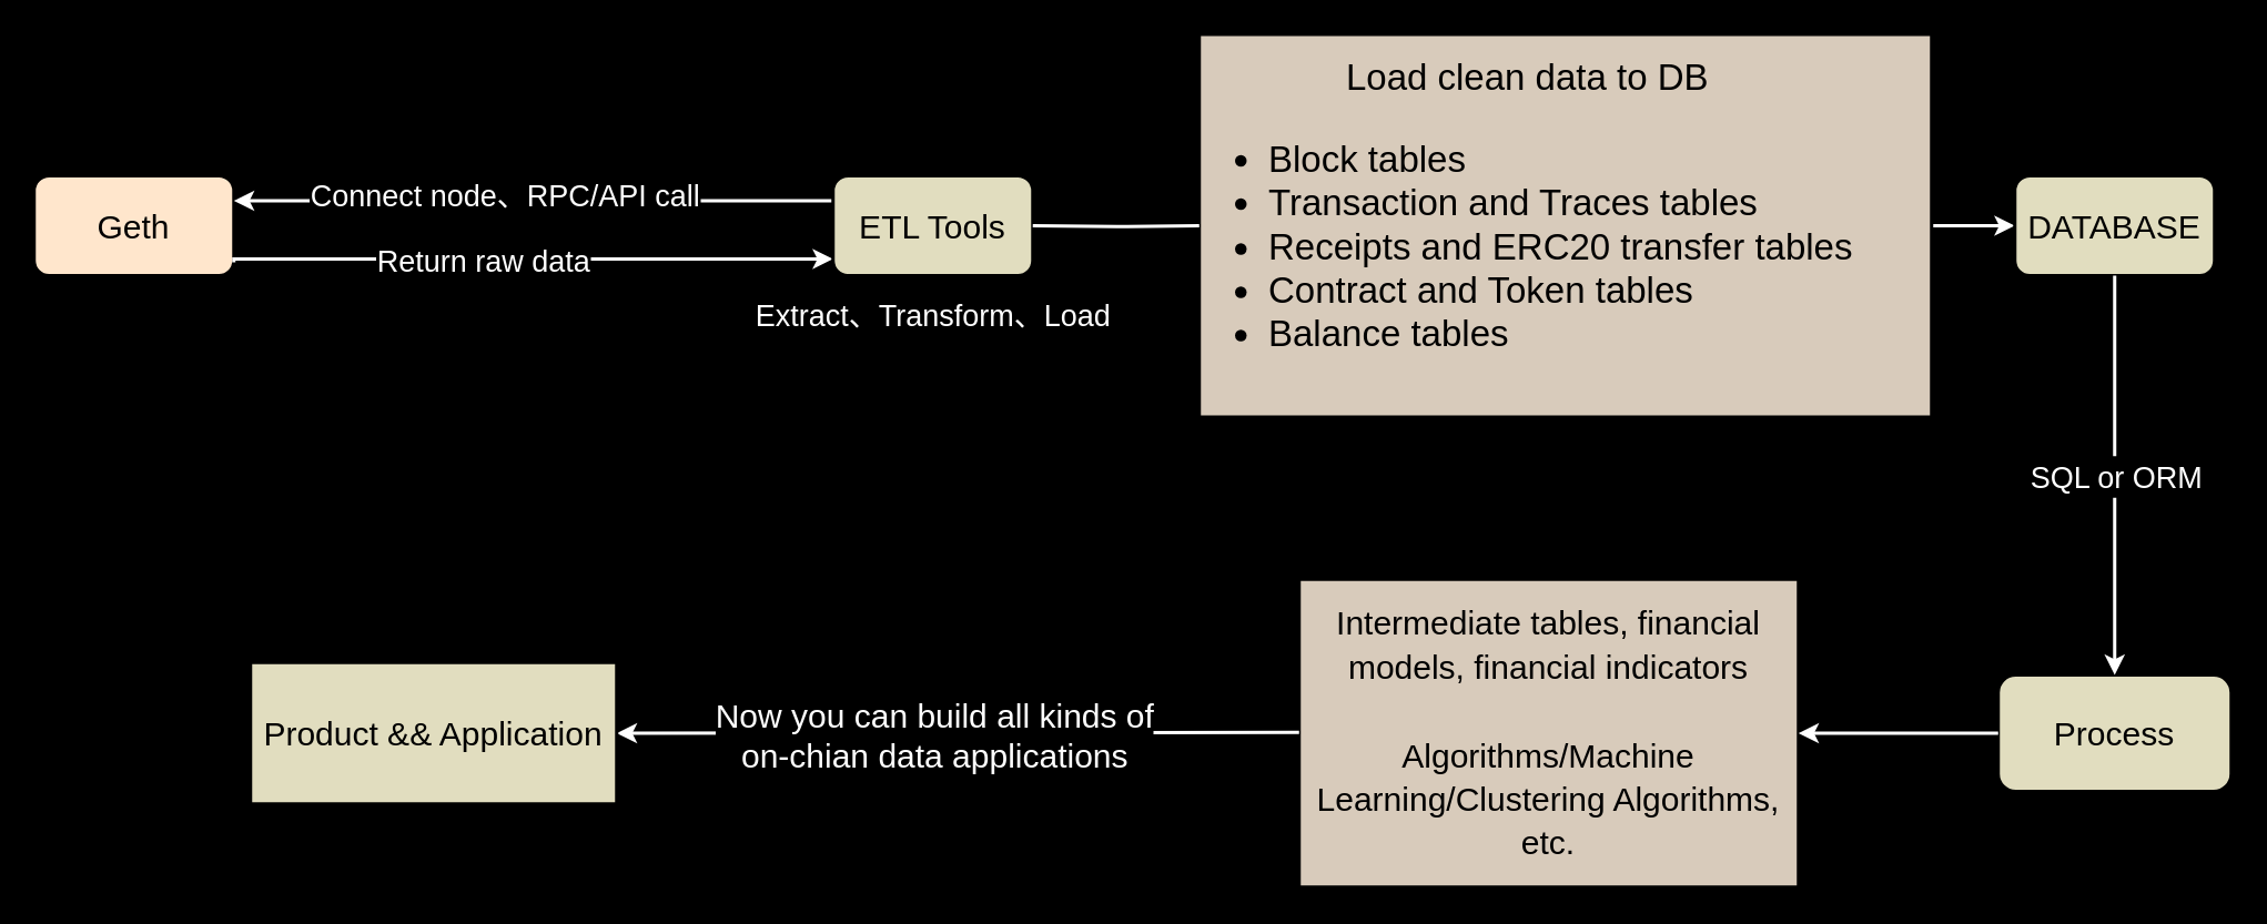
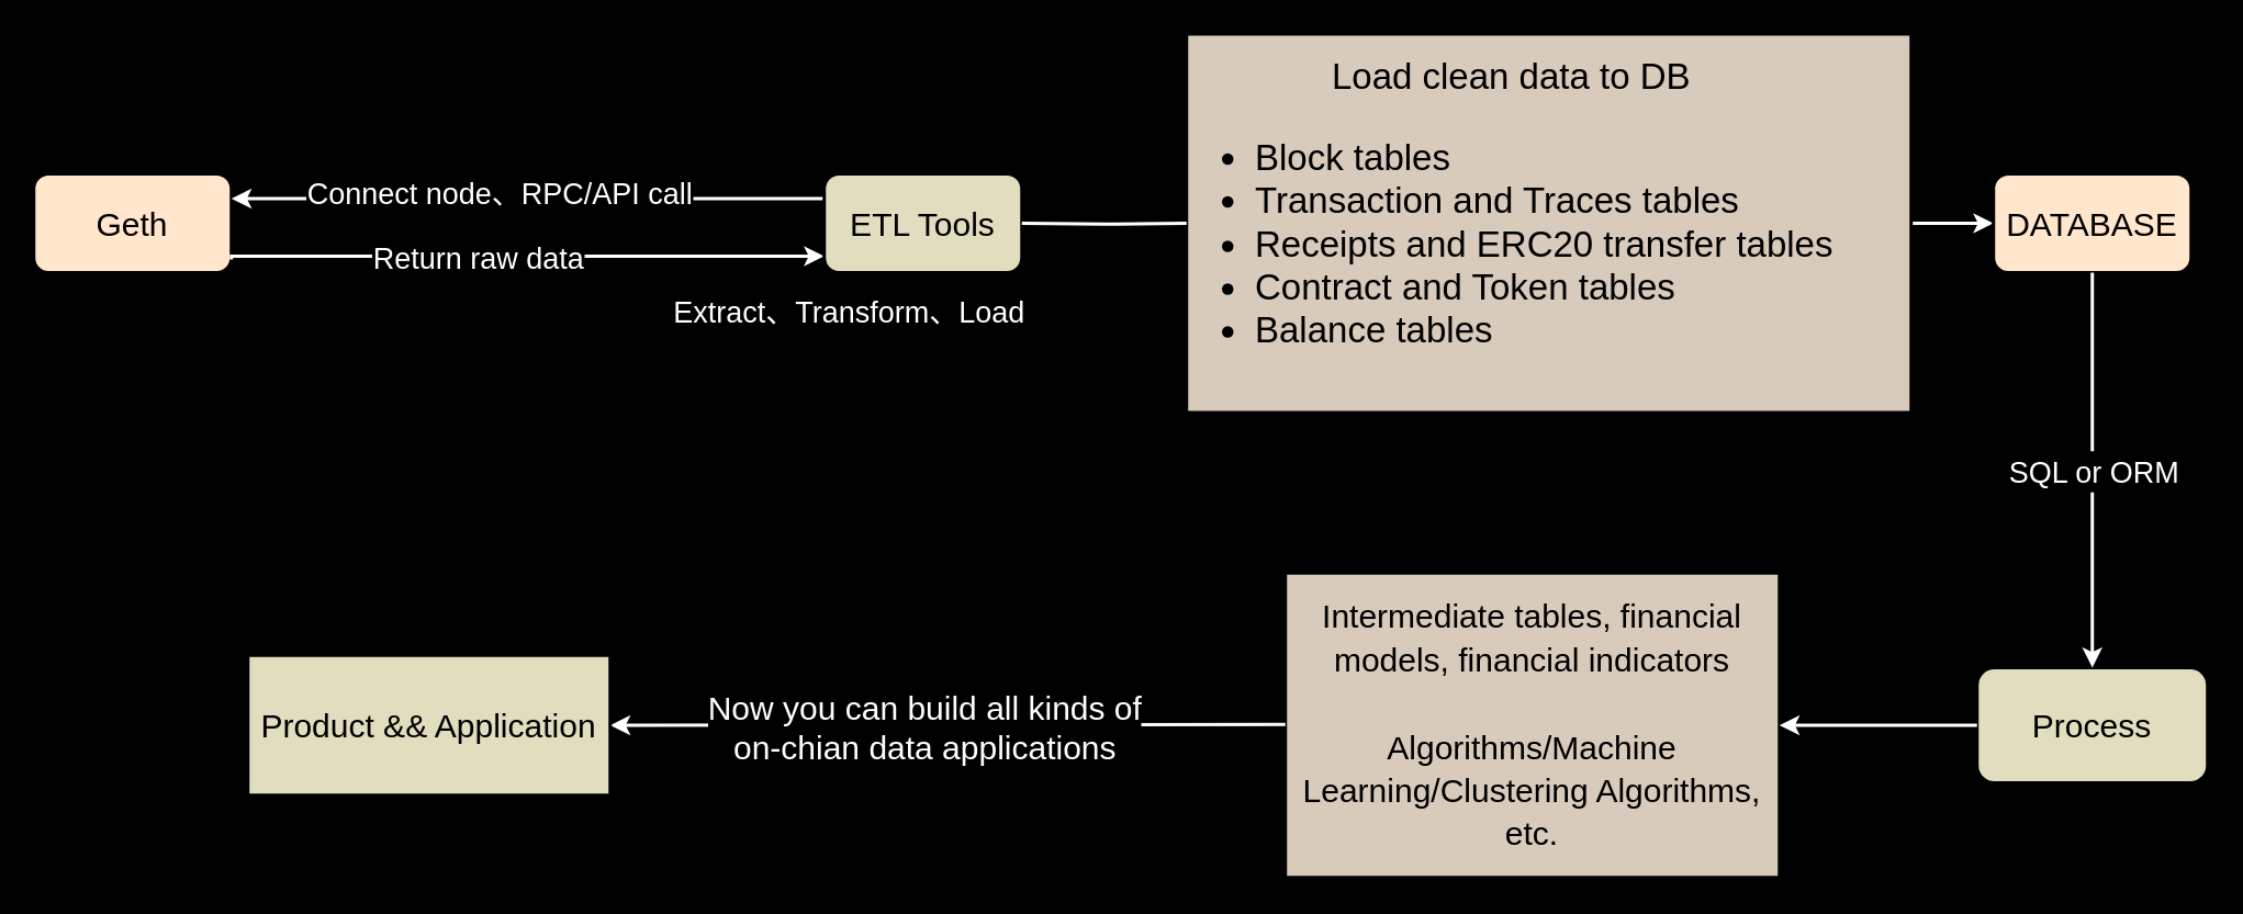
- <mxCell id="9" value="&lt;span style=&quot;font-size: 20px;&quot;&gt;DATABASE&lt;/span&gt;" style="rounded=1;whiteSpace=wrap;html=1;strokeWidth=2;fillColor=#E1DDBF;strokeColor=default;" vertex="1" parent="1"><mxGeometry x="1210" y="105" width="120" height="60" as="geometry" /></mxCell>
+ <mxCell id="9" value="&lt;span style=&quot;font-size: 20px;&quot;&gt;DATABASE&lt;/span&gt;" style="rounded=1;whiteSpace=wrap;html=1;strokeWidth=2;fillColor=#ffe6cc;strokeColor=default;" vertex="1" parent="1"><mxGeometry x="1210" y="105" width="120" height="60" as="geometry" /></mxCell>
- <mxCell id="10" value="Extract、Transform、Load" style="text;html=1;align=center;verticalAlign=middle;resizable=0;points=[];autosize=1;strokeColor=none;fillColor=none;fontSize=18;fontColor=#FFFFFF;" vertex="1" parent="1"><mxGeometry x="445" y="175" width="230" height="30" as="geometry" /></mxCell>
+ <mxCell id="10" value="Extract、Transform、Load" style="text;html=1;align=center;verticalAlign=middle;resizable=0;points=[];autosize=1;strokeColor=none;fillColor=none;fontSize=18;fontColor=#FFFFFF;" vertex="1" parent="1"><mxGeometry x="400" y="175" width="230" height="30" as="geometry" /></mxCell>
